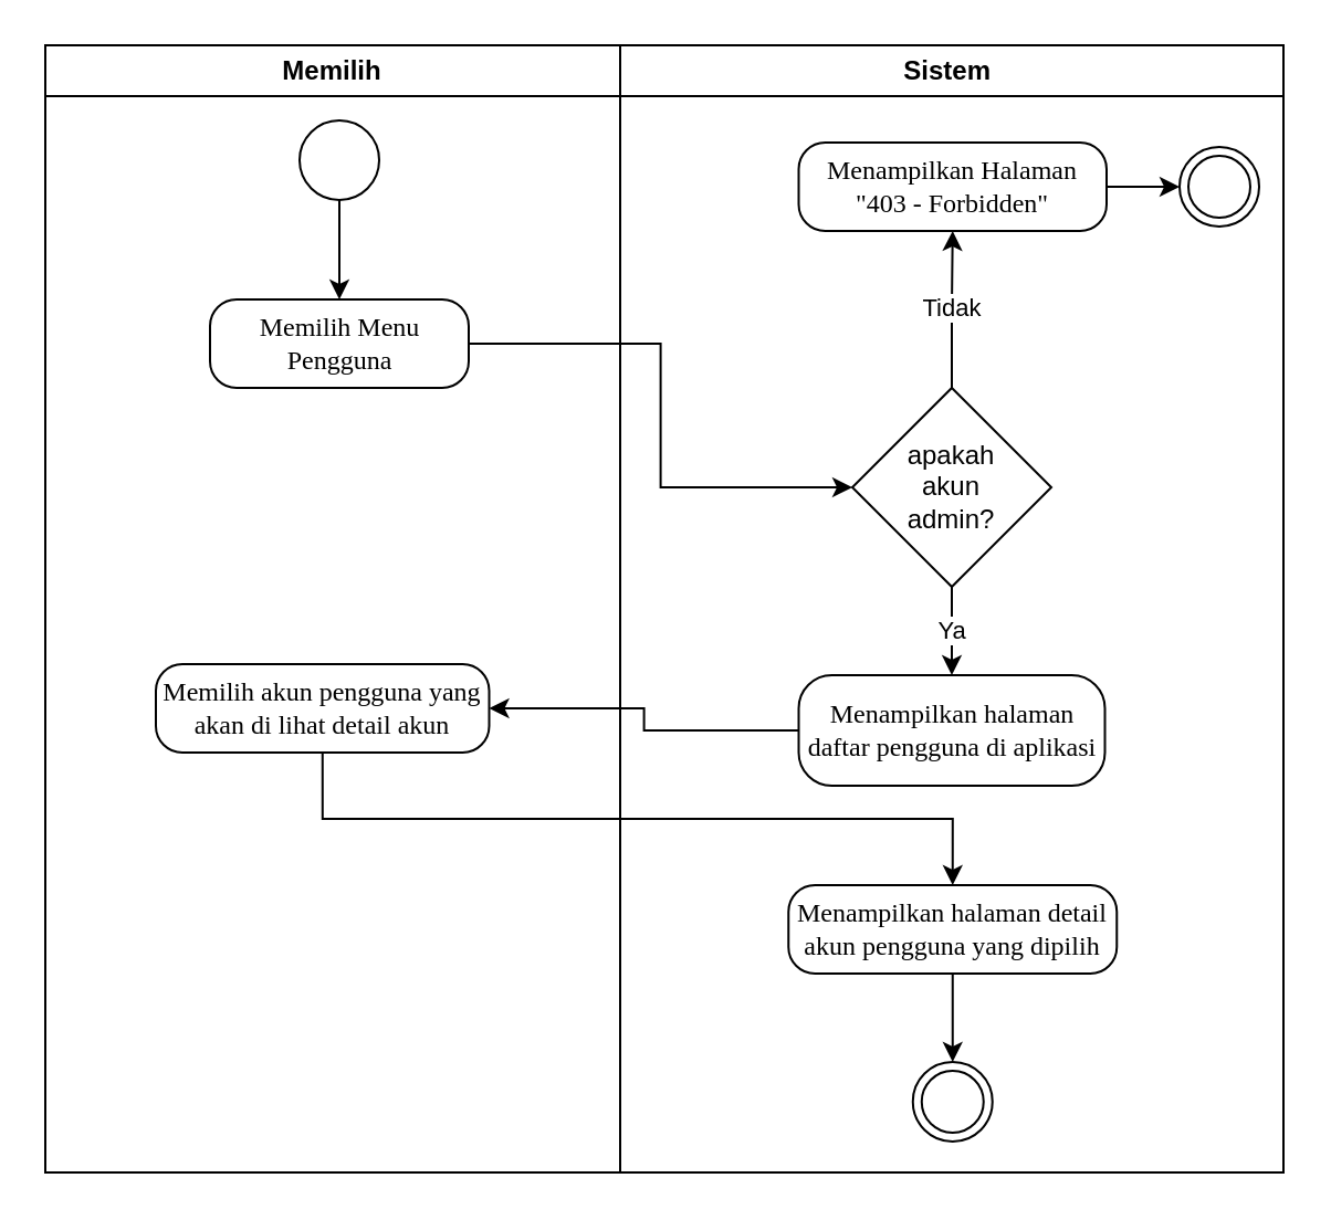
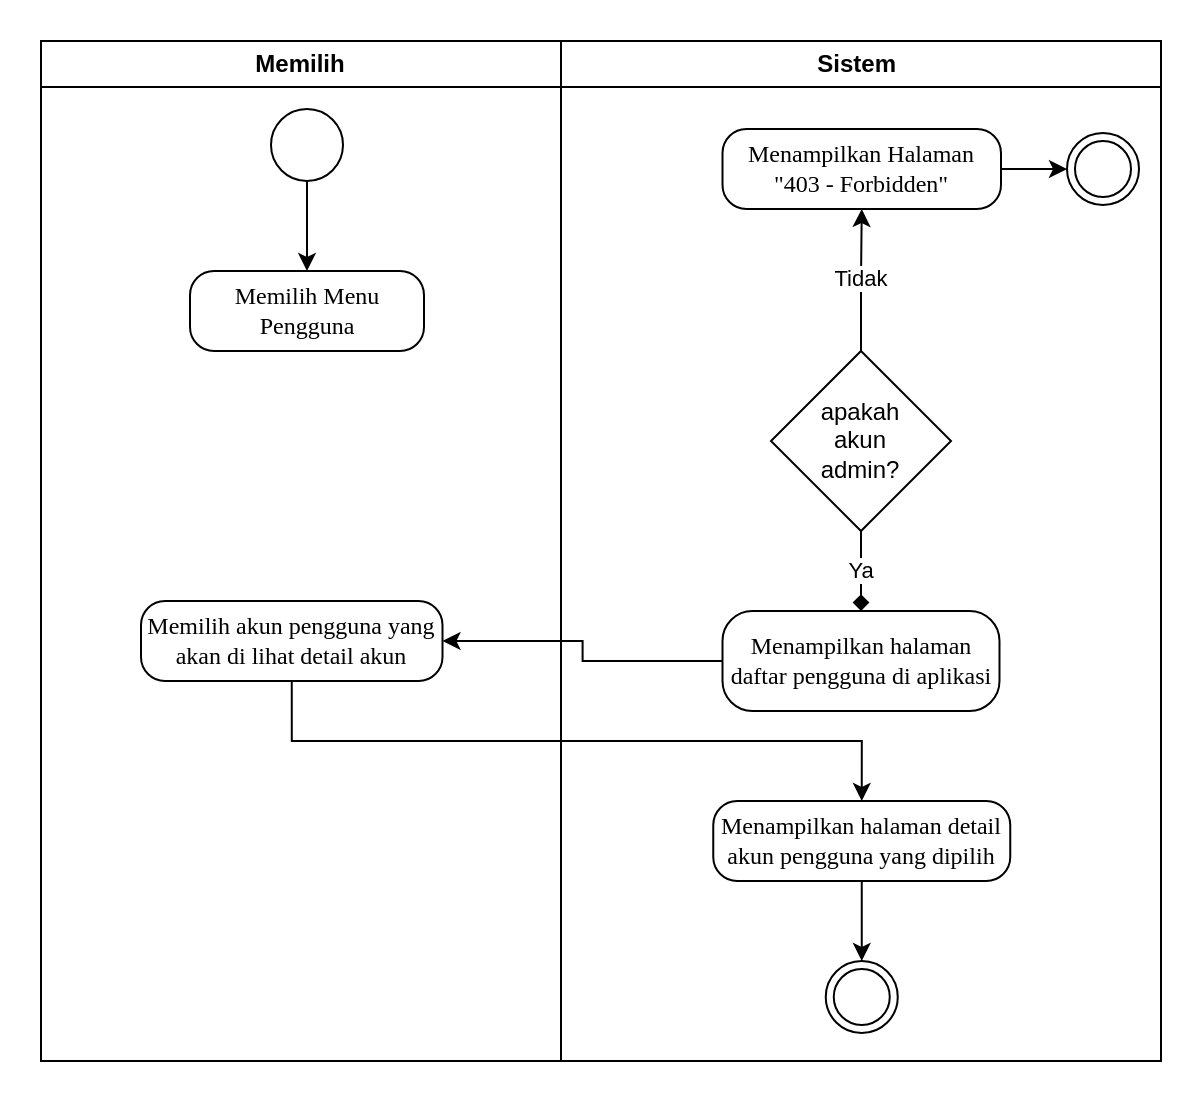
- <mxCell id="18" style="edgeStyle=orthogonalEdgeStyle;rounded=0;orthogonalLoop=1;jettySize=auto;html=1;exitX=1;exitY=0.5;exitDx=0;exitDy=0;entryX=0;entryY=0.5;entryDx=0;entryDy=0;" parent="1" source="5" target="15" edge="1"><mxGeometry relative="1" as="geometry" /></mxCell>
- <mxCell id="13" value="Ya" style="edgeStyle=orthogonalEdgeStyle;rounded=0;orthogonalLoop=1;jettySize=auto;html=1;exitX=0.5;exitY=1;exitDx=0;exitDy=0;entryX=0.5;entryY=0;entryDx=0;entryDy=0;" parent="7" source="15" target="8" edge="1"><mxGeometry relative="1" as="geometry" /></mxCell>
+ <mxCell id="13" value="Ya" style="edgeStyle=orthogonalEdgeStyle;rounded=0;orthogonalLoop=1;jettySize=auto;html=1;exitX=0.5;exitY=1;exitDx=0;exitDy=0;entryX=0.5;entryY=0;entryDx=0;entryDy=0;endArrow=diamond;" parent="7" source="15" target="8" edge="1"><mxGeometry relative="1" as="geometry" /></mxCell>
